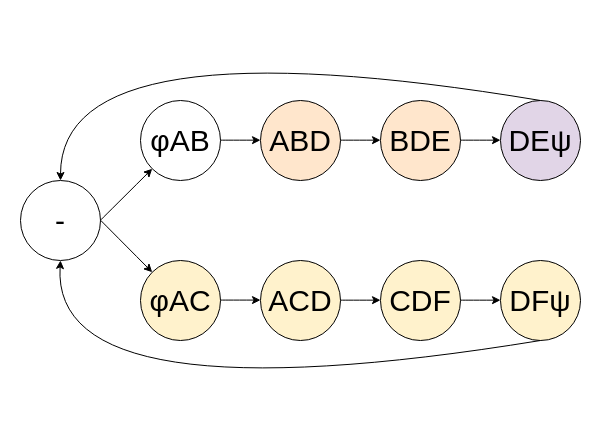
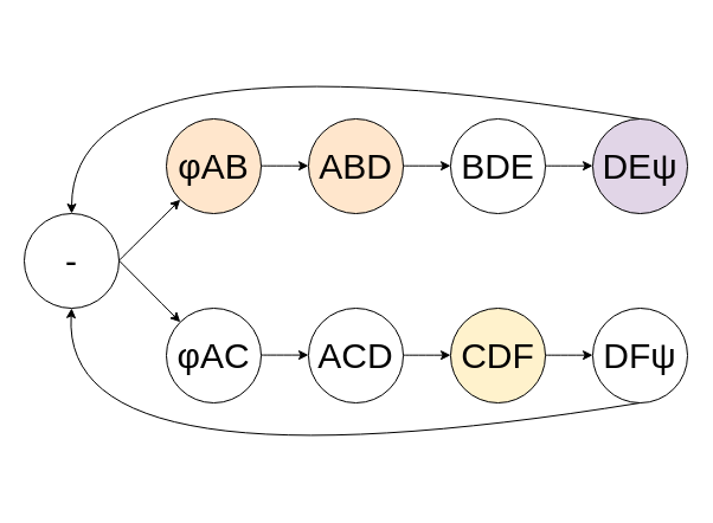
- <mxCell id="3" value="&lt;span style=&quot;left: 156.508px; top: 959.48px; font-size: 30px; font-family: sans-serif; transform: scaleX(1.012);&quot; role=&quot;presentation&quot; dir=&quot;ltr&quot;&gt;φ&lt;/span&gt;AB" style="ellipse;whiteSpace=wrap;html=1;aspect=fixed;fontSize=30;" vertex="1" parent="1"><mxGeometry x="140" y="100" width="80" height="80" as="geometry" /></mxCell>
+ <mxCell id="3" value="&lt;span style=&quot;left: 156.508px; top: 959.48px; font-size: 30px; font-family: sans-serif; transform: scaleX(1.012);&quot; role=&quot;presentation&quot; dir=&quot;ltr&quot;&gt;φ&lt;/span&gt;AB" style="ellipse;whiteSpace=wrap;html=1;aspect=fixed;fontSize=30;fillColor=#ffe6cc;" vertex="1" parent="1"><mxGeometry x="140" y="100" width="80" height="80" as="geometry" /></mxCell>
- <mxCell id="7" value="BDE" style="ellipse;whiteSpace=wrap;html=1;aspect=fixed;fontSize=30;fillColor=#ffe6cc;" vertex="1" parent="1"><mxGeometry x="380" y="100" width="80" height="80" as="geometry" /></mxCell>
+ <mxCell id="7" value="BDE" style="ellipse;whiteSpace=wrap;html=1;aspect=fixed;fontSize=30;" vertex="1" parent="1"><mxGeometry x="380" y="100" width="80" height="80" as="geometry" /></mxCell>
- <mxCell id="4" value="&lt;span style=&quot;left: 156.508px; top: 959.48px; font-size: 30px; font-family: sans-serif; transform: scaleX(1.012);&quot; role=&quot;presentation&quot; dir=&quot;ltr&quot;&gt;φ&lt;/span&gt;AC" style="ellipse;whiteSpace=wrap;html=1;aspect=fixed;fontSize=30;fillColor=#fff2cc;" vertex="1" parent="1"><mxGeometry x="140" y="260" width="80" height="80" as="geometry" /></mxCell>
+ <mxCell id="4" value="&lt;span style=&quot;left: 156.508px; top: 959.48px; font-size: 30px; font-family: sans-serif; transform: scaleX(1.012);&quot; role=&quot;presentation&quot; dir=&quot;ltr&quot;&gt;φ&lt;/span&gt;AC" style="ellipse;whiteSpace=wrap;html=1;aspect=fixed;fontSize=30;" vertex="1" parent="1"><mxGeometry x="140" y="260" width="80" height="80" as="geometry" /></mxCell>
- <mxCell id="6" value="ACD" style="ellipse;whiteSpace=wrap;html=1;aspect=fixed;fontSize=30;fillColor=#fff2cc;" vertex="1" parent="1"><mxGeometry x="260" y="260" width="80" height="80" as="geometry" /></mxCell>
+ <mxCell id="6" value="ACD" style="ellipse;whiteSpace=wrap;html=1;aspect=fixed;fontSize=30;" vertex="1" parent="1"><mxGeometry x="260" y="260" width="80" height="80" as="geometry" /></mxCell>
- <mxCell id="10" value="DF&lt;span dir=&quot;ltr&quot; role=&quot;presentation&quot; style=&quot;left: 156.508px; top: 959.48px; font-size: 30px; font-family: sans-serif; transform: scaleX(1.012);&quot;&gt;ψ&lt;/span&gt;" style="ellipse;whiteSpace=wrap;html=1;aspect=fixed;fontSize=30;fillColor=#fff2cc;" vertex="1" parent="1"><mxGeometry x="500" y="260" width="80" height="80" as="geometry" /></mxCell>
+ <mxCell id="10" value="DF&lt;span dir=&quot;ltr&quot; role=&quot;presentation&quot; style=&quot;left: 156.508px; top: 959.48px; font-size: 30px; font-family: sans-serif; transform: scaleX(1.012);&quot;&gt;ψ&lt;/span&gt;" style="ellipse;whiteSpace=wrap;html=1;aspect=fixed;fontSize=30;" vertex="1" parent="1"><mxGeometry x="500" y="260" width="80" height="80" as="geometry" /></mxCell>
